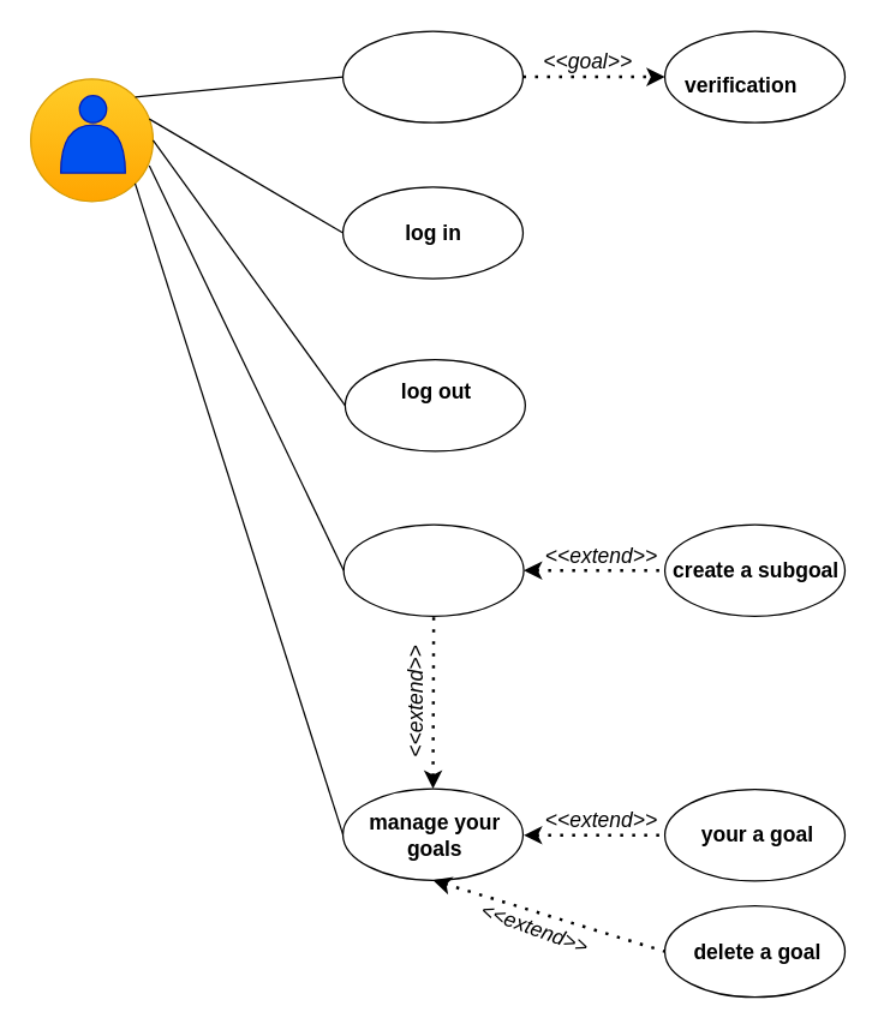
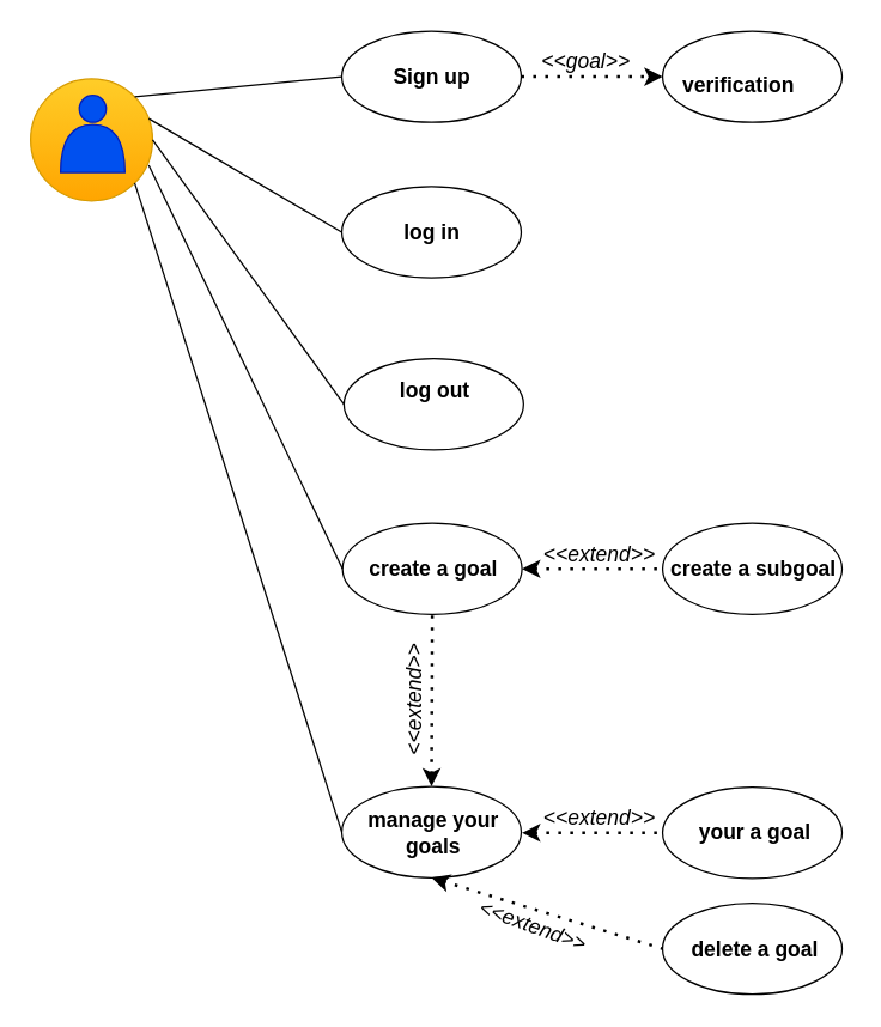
+ <mxCell id="8" value="&lt;font size=&quot;1&quot; color=&quot;#000000&quot;&gt;&lt;b style=&quot;font-size: 14px;&quot;&gt;Sign up&lt;/b&gt;&lt;/font&gt;" style="text;html=1;align=center;verticalAlign=middle;resizable=0;points=[];autosize=1;strokeColor=none;fillColor=none;" vertex="1" parent="1"><mxGeometry x="253.5" y="36" width="69" height="29" as="geometry" /></mxCell>
+ <mxCell id="11" value="&lt;font size=&quot;1&quot; color=&quot;#000000&quot;&gt;&lt;b style=&quot;font-size: 14px;&quot;&gt;create a goal&lt;/b&gt;&lt;/font&gt;" style="text;html=1;align=center;verticalAlign=middle;resizable=0;points=[];autosize=1;strokeColor=none;fillColor=none;" vertex="1" parent="1"><mxGeometry x="237" y="365" width="104" height="29" as="geometry" /></mxCell>
